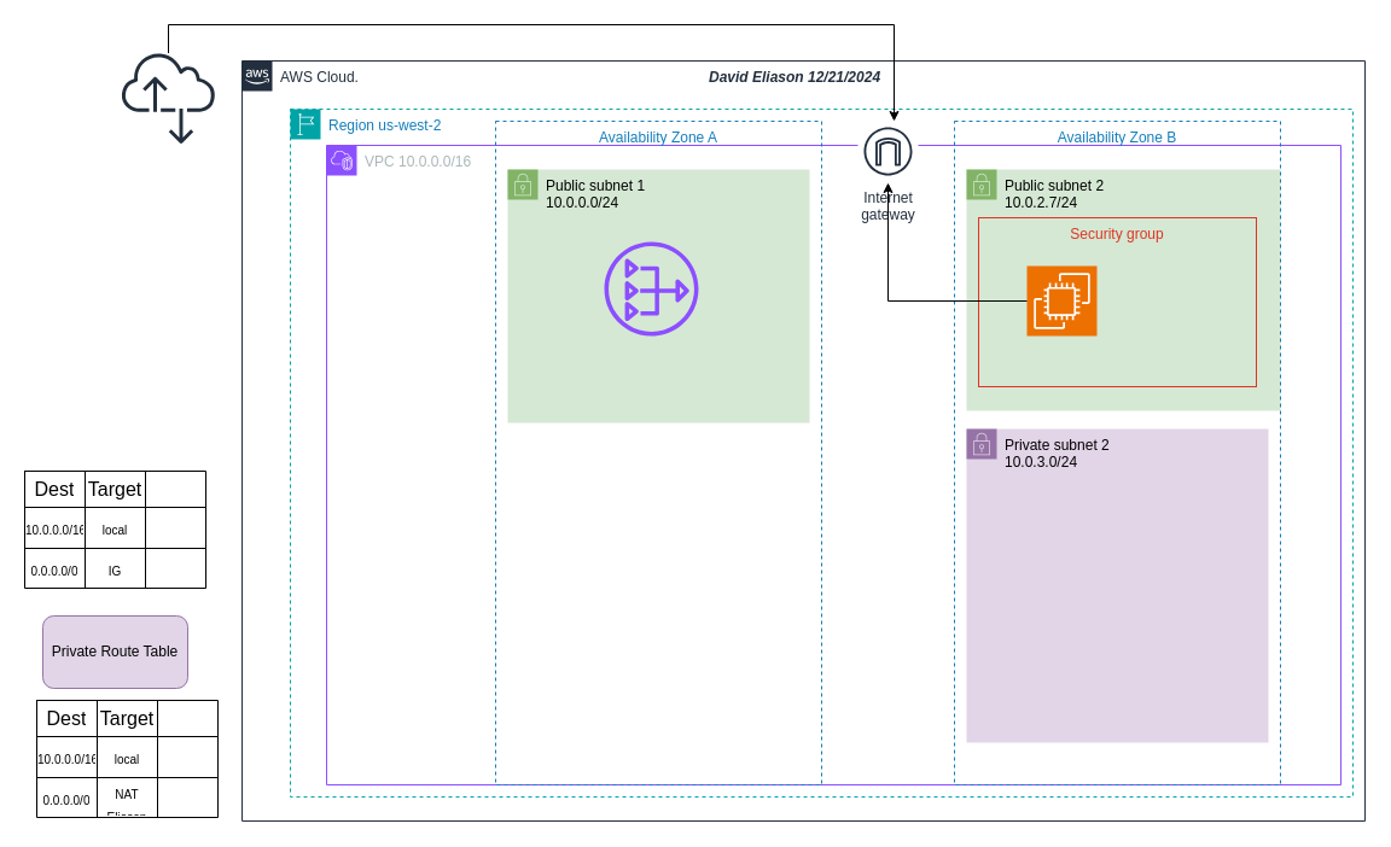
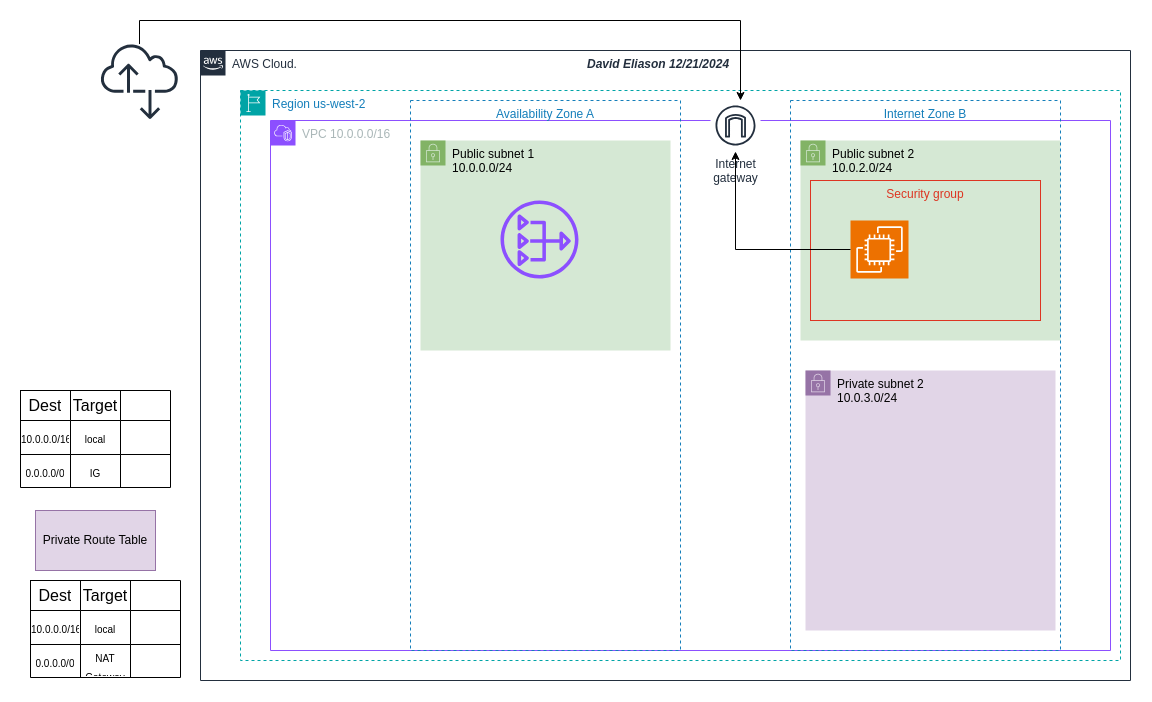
- <mxCell id="8" value="Availability Zone B" style="fillColor=none;strokeColor=#147EBA;dashed=1;verticalAlign=top;fontStyle=0;fontColor=#147EBA;whiteSpace=wrap;html=1;" vertex="1" parent="4"><mxGeometry x="520" y="-20" width="270" height="550" as="geometry" /></mxCell>
+ <mxCell id="8" value="Internet Zone B" style="fillColor=none;strokeColor=#147EBA;dashed=1;verticalAlign=top;fontStyle=0;fontColor=#147EBA;whiteSpace=wrap;html=1;" vertex="1" parent="4"><mxGeometry x="520" y="-20" width="270" height="550" as="geometry" /></mxCell>
- <mxCell id="5" value="Public subnet 2&lt;div&gt;10.0.2.7/24&lt;/div&gt;" style="points=[[0,0],[0.25,0],[0.5,0],[0.75,0],[1,0],[1,0.25],[1,0.5],[1,0.75],[1,1],[0.75,1],[0.5,1],[0.25,1],[0,1],[0,0.75],[0,0.5],[0,0.25]];outlineConnect=0;html=1;whiteSpace=wrap;fontSize=12;fontStyle=0;container=1;pointerEvents=0;collapsible=0;recursiveResize=0;shape=mxgraph.aws4.group;grIcon=mxgraph.aws4.group_security_group;grStroke=0;strokeColor=#82b366;fillColor=#d5e8d4;verticalAlign=top;align=left;spacingLeft=30;dashed=0;" vertex="1" parent="4"><mxGeometry x="530" y="20" width="260" height="200" as="geometry" /></mxCell>
+ <mxCell id="5" value="Public subnet 2&lt;div&gt;10.0.2.0/24&lt;/div&gt;" style="points=[[0,0],[0.25,0],[0.5,0],[0.75,0],[1,0],[1,0.25],[1,0.5],[1,0.75],[1,1],[0.75,1],[0.5,1],[0.25,1],[0,1],[0,0.75],[0,0.5],[0,0.25]];outlineConnect=0;html=1;whiteSpace=wrap;fontSize=12;fontStyle=0;container=1;pointerEvents=0;collapsible=0;recursiveResize=0;shape=mxgraph.aws4.group;grIcon=mxgraph.aws4.group_security_group;grStroke=0;strokeColor=#82b366;fillColor=#d5e8d4;verticalAlign=top;align=left;spacingLeft=30;dashed=0;" vertex="1" parent="4"><mxGeometry x="530" y="20" width="260" height="200" as="geometry" /></mxCell>
- <mxCell id="7" value="Private subnet 2&lt;div&gt;10.0.3.0/24&lt;/div&gt;" style="points=[[0,0],[0.25,0],[0.5,0],[0.75,0],[1,0],[1,0.25],[1,0.5],[1,0.75],[1,1],[0.75,1],[0.5,1],[0.25,1],[0,1],[0,0.75],[0,0.5],[0,0.25]];outlineConnect=0;html=1;whiteSpace=wrap;fontSize=12;fontStyle=0;container=1;pointerEvents=0;collapsible=0;recursiveResize=0;shape=mxgraph.aws4.group;grIcon=mxgraph.aws4.group_security_group;grStroke=0;strokeColor=#9673a6;fillColor=#e1d5e7;verticalAlign=top;align=left;spacingLeft=30;dashed=0;" vertex="1" parent="4"><mxGeometry x="530" y="235" width="250" height="260" as="geometry" /></mxCell>
+ <mxCell id="7" value="Private subnet 2&lt;div&gt;10.0.3.0/24&lt;/div&gt;" style="points=[[0,0],[0.25,0],[0.5,0],[0.75,0],[1,0],[1,0.25],[1,0.5],[1,0.75],[1,1],[0.75,1],[0.5,1],[0.25,1],[0,1],[0,0.75],[0,0.5],[0,0.25]];outlineConnect=0;html=1;whiteSpace=wrap;fontSize=12;fontStyle=0;container=1;pointerEvents=0;collapsible=0;recursiveResize=0;shape=mxgraph.aws4.group;grIcon=mxgraph.aws4.group_security_group;grStroke=0;strokeColor=#9673a6;fillColor=#e1d5e7;verticalAlign=top;align=left;spacingLeft=30;dashed=0;" vertex="1" parent="4"><mxGeometry x="535" y="250" width="250" height="260" as="geometry" /></mxCell>
- <mxCell id="30" value="Private Route Table" style="rounded=1;whiteSpace=wrap;html=1;fillColor=#e1d5e7;strokeColor=#9673a6;" vertex="1" parent="1"><mxGeometry x="35" y="510" width="120" height="60" as="geometry" /></mxCell>
+ <mxCell id="30" value="Private Route Table" style="whiteSpace=wrap;html=1;fillColor=#e1d5e7;strokeColor=#9673a6;rounded=0;" vertex="1" parent="1"><mxGeometry x="35" y="510" width="120" height="60" as="geometry" /></mxCell>
- <mxCell id="42" value="&lt;font size=&quot;1&quot;&gt;NAT Eliason&lt;/font&gt;" style="shape=partialRectangle;html=1;whiteSpace=wrap;connectable=0;strokeColor=inherit;overflow=hidden;fillColor=none;top=0;left=0;bottom=0;right=0;pointerEvents=1;fontSize=16;" vertex="1" parent="40"><mxGeometry x="50" width="50" height="33" as="geometry"><mxRectangle width="50" height="33" as="alternateBounds" /></mxGeometry></mxCell>
+ <mxCell id="42" value="&lt;font size=&quot;1&quot;&gt;NAT Gateway&lt;/font&gt;" style="shape=partialRectangle;html=1;whiteSpace=wrap;connectable=0;strokeColor=inherit;overflow=hidden;fillColor=none;top=0;left=0;bottom=0;right=0;pointerEvents=1;fontSize=16;" vertex="1" parent="40"><mxGeometry x="50" width="50" height="33" as="geometry"><mxRectangle width="50" height="33" as="alternateBounds" /></mxGeometry></mxCell>
